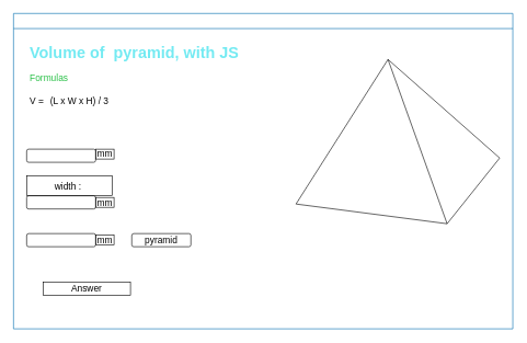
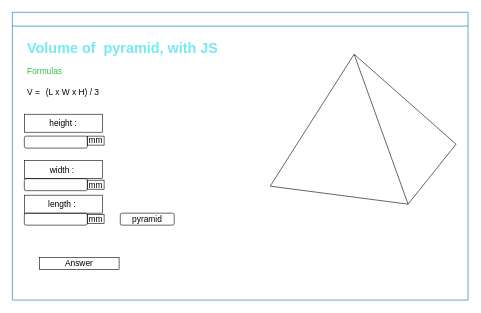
+ <mxCell id="11" value="height :" style="text;html=1;strokeColor=#000000;fillColor=none;align=center;verticalAlign=middle;whiteSpace=wrap;rounded=0;labelBackgroundColor=none;fontSize=14;fontColor=#000000;fillStyle=auto;gradientColor=none;glass=0;labelBorderColor=none;" parent="2" vertex="1"><mxGeometry x="20" y="170" width="130" height="30" as="geometry" /></mxCell>
+ <mxCell id="6" value="length :&amp;nbsp;" style="text;html=1;strokeColor=#000000;fillColor=none;align=center;verticalAlign=middle;whiteSpace=wrap;rounded=0;labelBackgroundColor=none;fontSize=14;fontColor=#000000;fillStyle=auto;gradientColor=none;glass=0;labelBorderColor=none;" parent="2" vertex="1"><mxGeometry x="20" y="305" width="130" height="30" as="geometry" /></mxCell>
